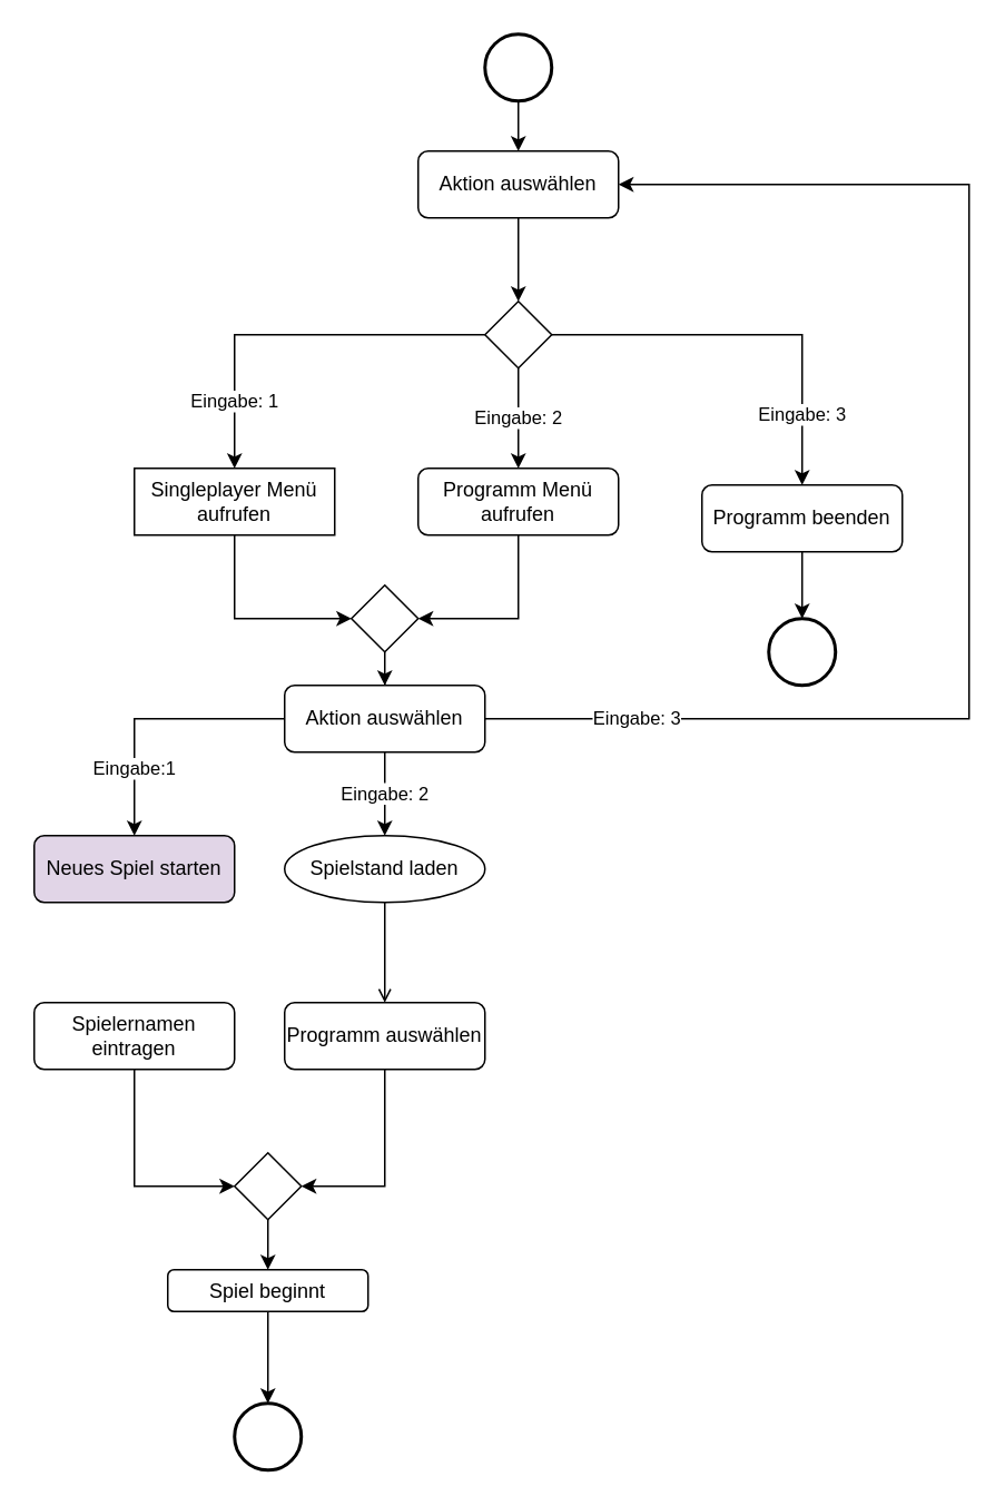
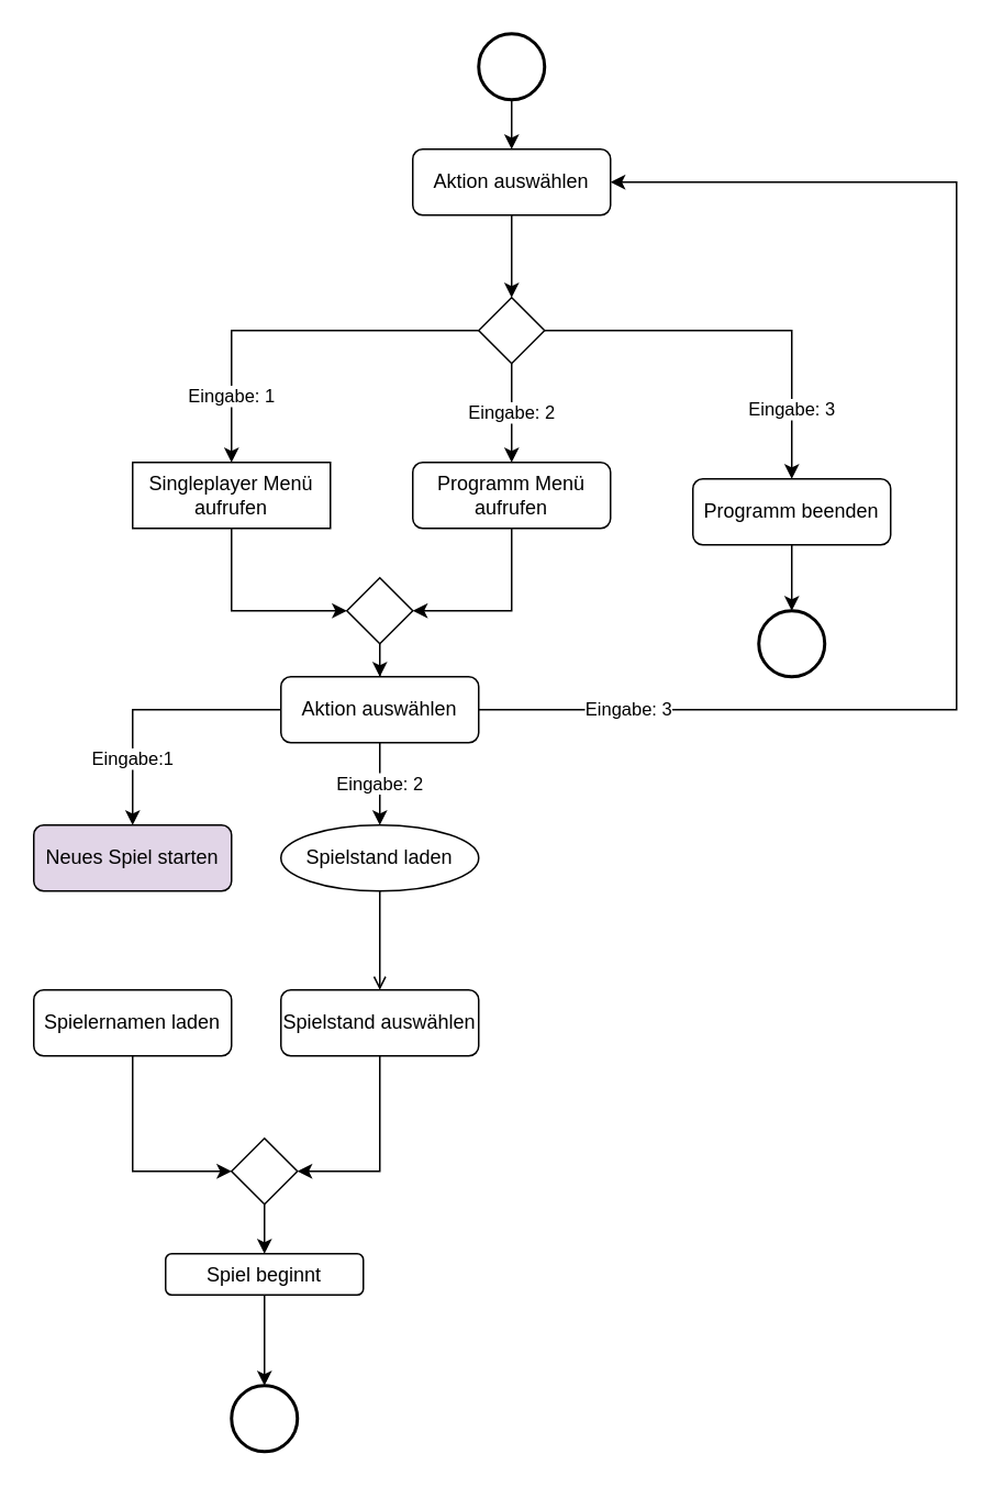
- <mxCell id="28" value="Spielernamen eintragen" style="rounded=1;whiteSpace=wrap;html=1;fontSize=12;glass=0;strokeWidth=1;shadow=0;" vertex="1" parent="1"><mxGeometry x="20" y="600" width="120" height="40" as="geometry" /></mxCell>
+ <mxCell id="28" value="Spielernamen laden" style="rounded=1;whiteSpace=wrap;html=1;fontSize=12;glass=0;strokeWidth=1;shadow=0;" vertex="1" parent="1"><mxGeometry x="20" y="600" width="120" height="40" as="geometry" /></mxCell>
- <mxCell id="34" value="Programm auswählen" style="rounded=1;whiteSpace=wrap;html=1;fontSize=12;glass=0;strokeWidth=1;shadow=0;" vertex="1" parent="1"><mxGeometry x="170" y="600" width="120" height="40" as="geometry" /></mxCell>
+ <mxCell id="34" value="Spielstand auswählen" style="rounded=1;whiteSpace=wrap;html=1;fontSize=12;glass=0;strokeWidth=1;shadow=0;" vertex="1" parent="1"><mxGeometry x="170" y="600" width="120" height="40" as="geometry" /></mxCell>
